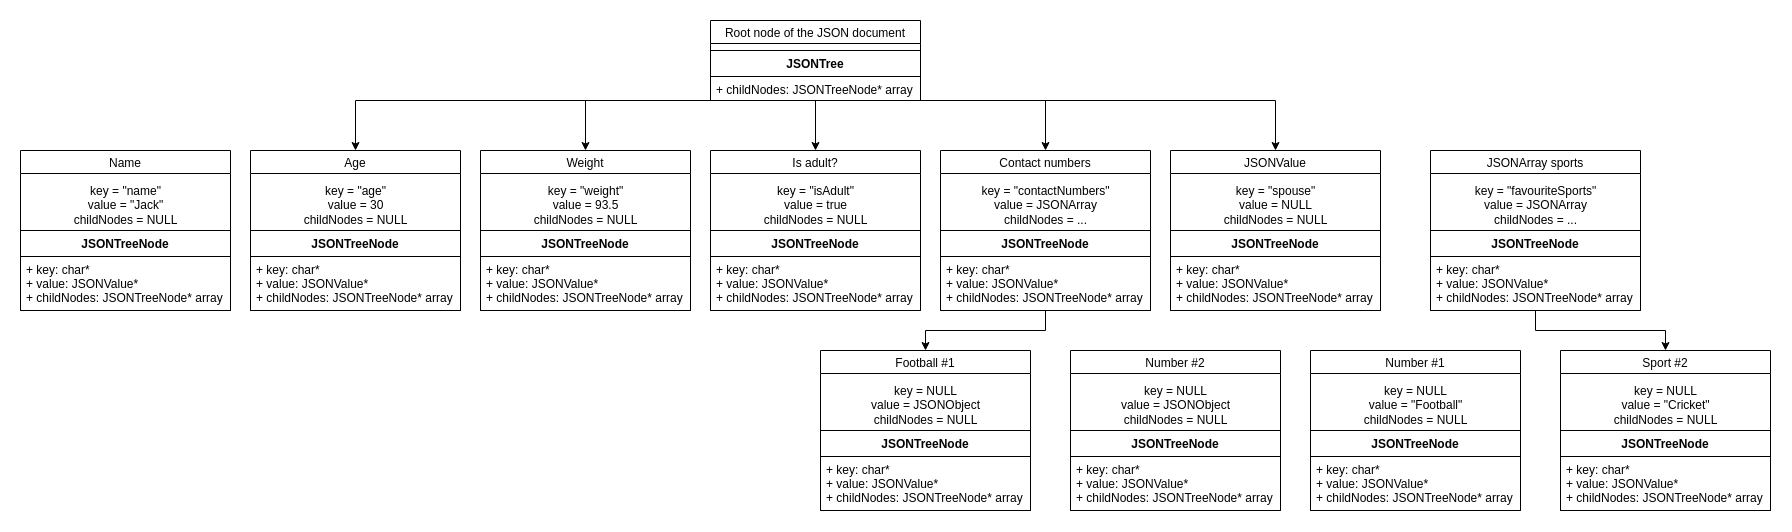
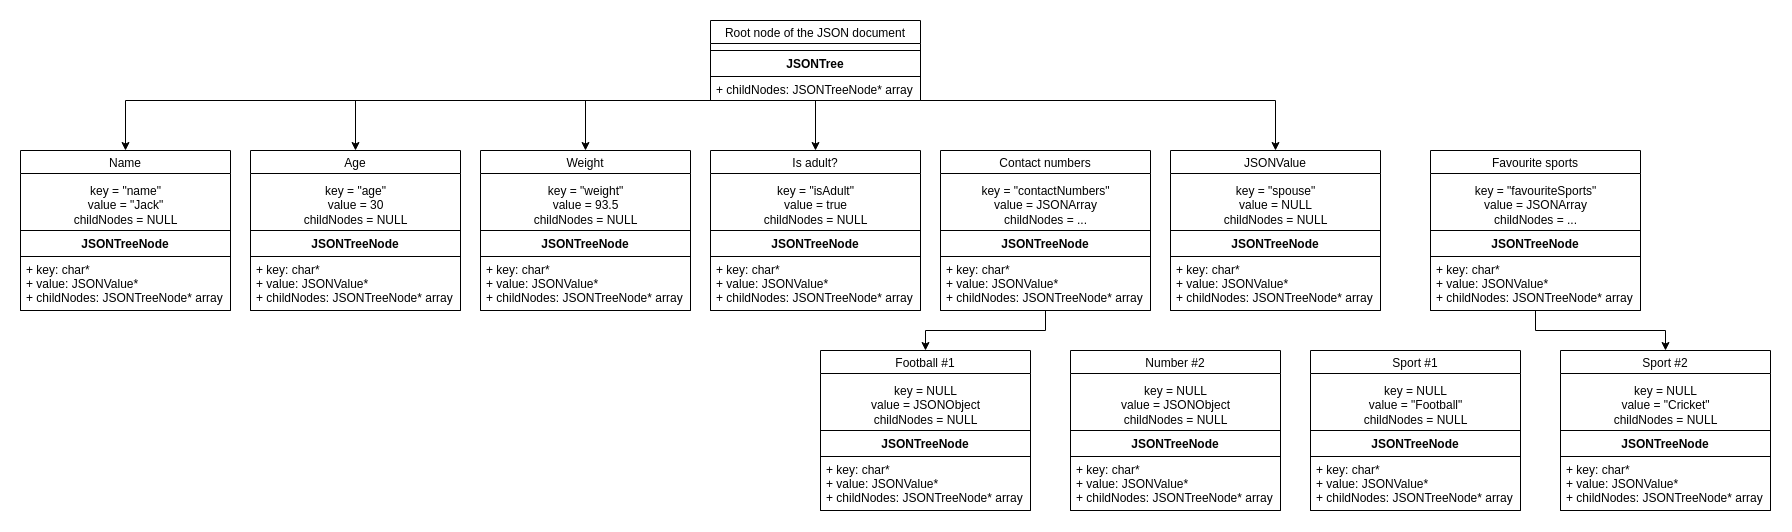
+ <mxCell id="5" style="edgeStyle=orthogonalEdgeStyle;rounded=0;orthogonalLoop=1;jettySize=auto;html=1;entryX=0.5;entryY=0;entryDx=0;entryDy=0;" edge="1" parent="1" source="7" target="10"><mxGeometry relative="1" as="geometry"><Array as="points"><mxPoint x="125" y="100" /></Array></mxGeometry></mxCell>
- <mxCell id="56" style="edgeStyle=orthogonalEdgeStyle;rounded=0;orthogonalLoop=1;jettySize=auto;html=1;entryX=0.5;entryY=0;entryDx=0;entryDy=0;" edge="1" parent="1" source="8" target="27"><mxGeometry relative="1" as="geometry"><Array as="points"><mxPoint x="1045" y="100" /></Array></mxGeometry></mxCell>
- <mxCell id="44" value="JSONArray sports" style="swimlane;fontStyle=0" vertex="1" parent="1"><mxGeometry x="1430" y="150" width="210" height="160" as="geometry"><mxRectangle x="40" y="120" width="60" height="23" as="alternateBounds" /></mxGeometry></mxCell>
+ <mxCell id="44" value="Favourite sports" style="swimlane;fontStyle=0" vertex="1" parent="1"><mxGeometry x="1430" y="150" width="210" height="160" as="geometry"><mxRectangle x="40" y="120" width="60" height="23" as="alternateBounds" /></mxGeometry></mxCell>
- <mxCell id="48" value="Number #1" style="swimlane;fontStyle=0" vertex="1" parent="1"><mxGeometry x="1310" y="350" width="210" height="160" as="geometry"><mxRectangle x="40" y="120" width="60" height="23" as="alternateBounds" /></mxGeometry></mxCell>
+ <mxCell id="48" value="Sport #1" style="swimlane;fontStyle=0" vertex="1" parent="1"><mxGeometry x="1310" y="350" width="210" height="160" as="geometry"><mxRectangle x="40" y="120" width="60" height="23" as="alternateBounds" /></mxGeometry></mxCell>
